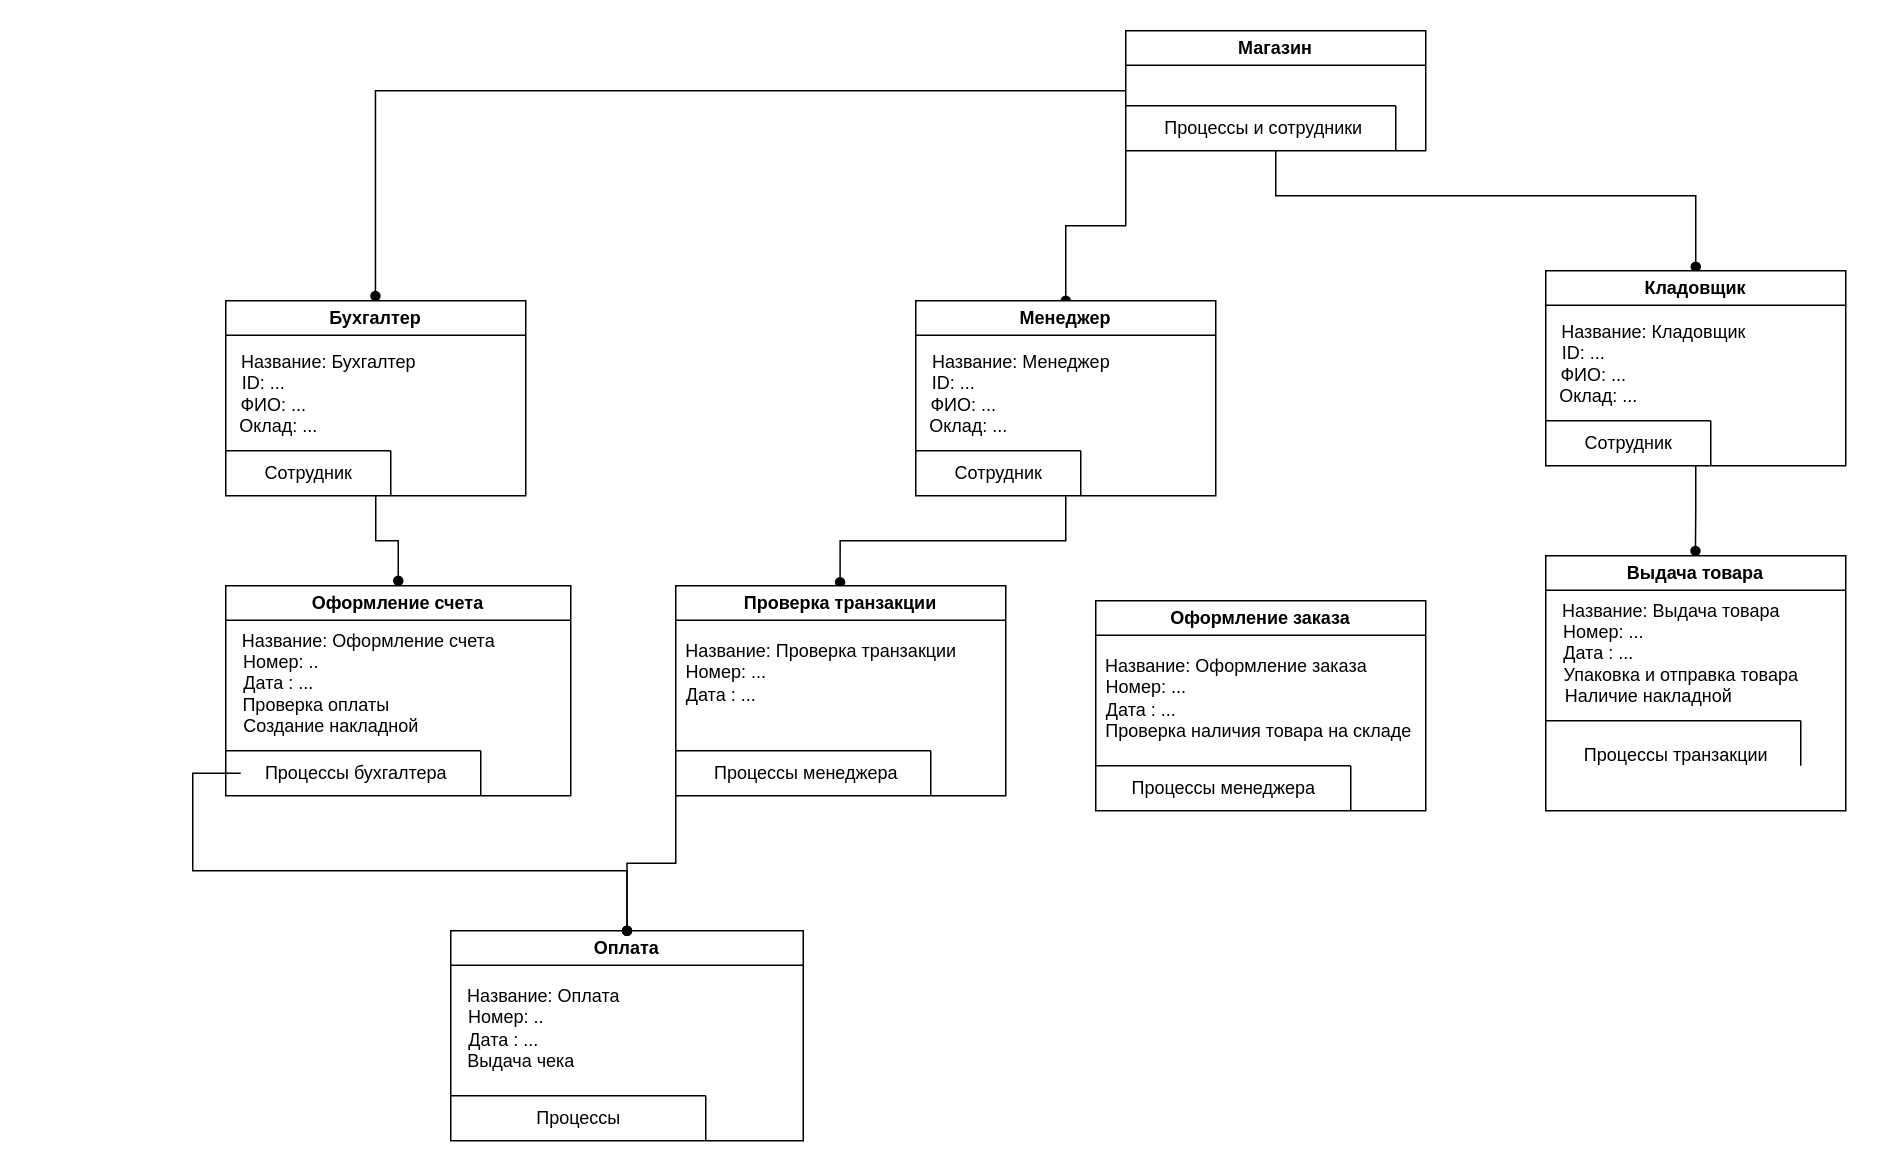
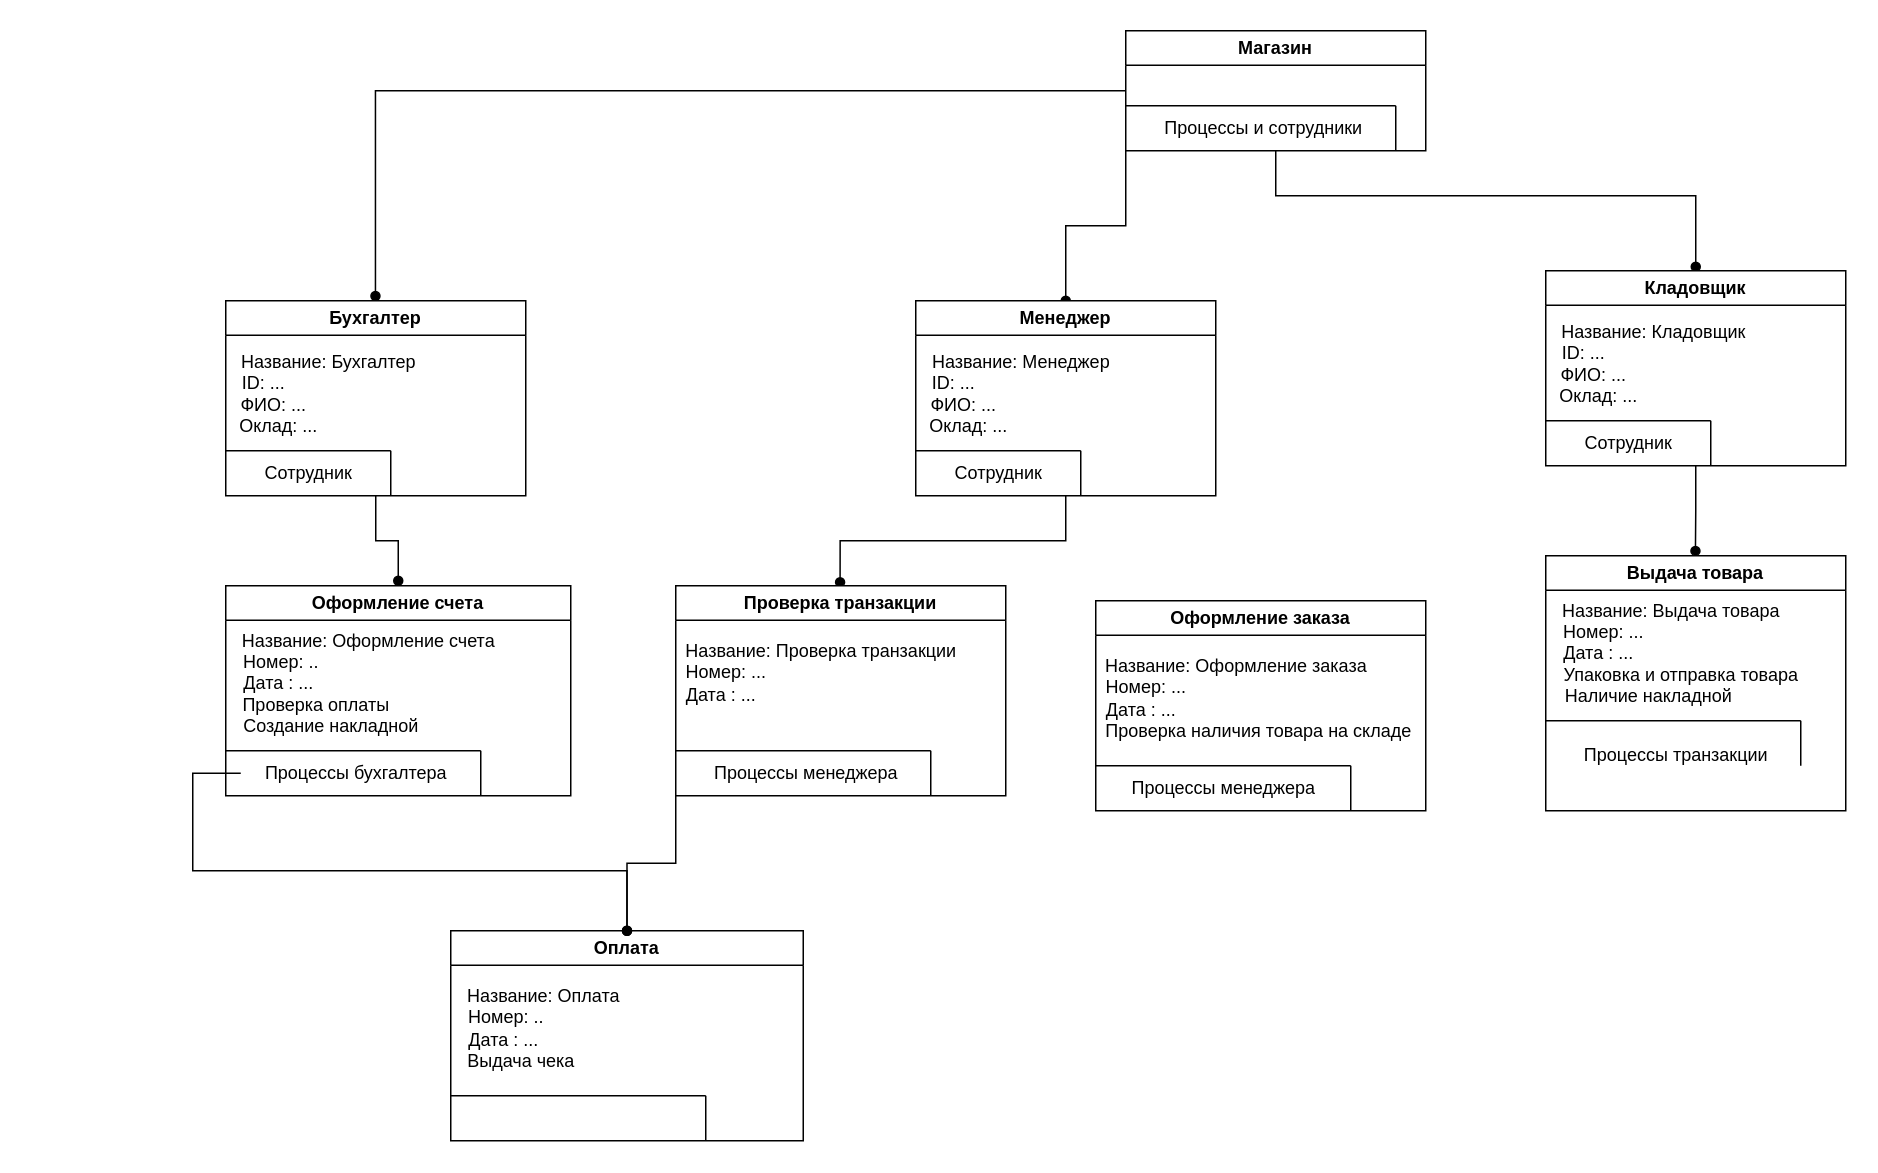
- <mxCell id="43" value="&amp;nbsp;Процессы&amp;nbsp;" style="text;html=1;align=center;verticalAlign=middle;resizable=0;points=[];autosize=1;strokeColor=none;fillColor=none;" vertex="1" parent="42"><mxGeometry x="40" y="110" width="90" height="30" as="geometry" /></mxCell>
